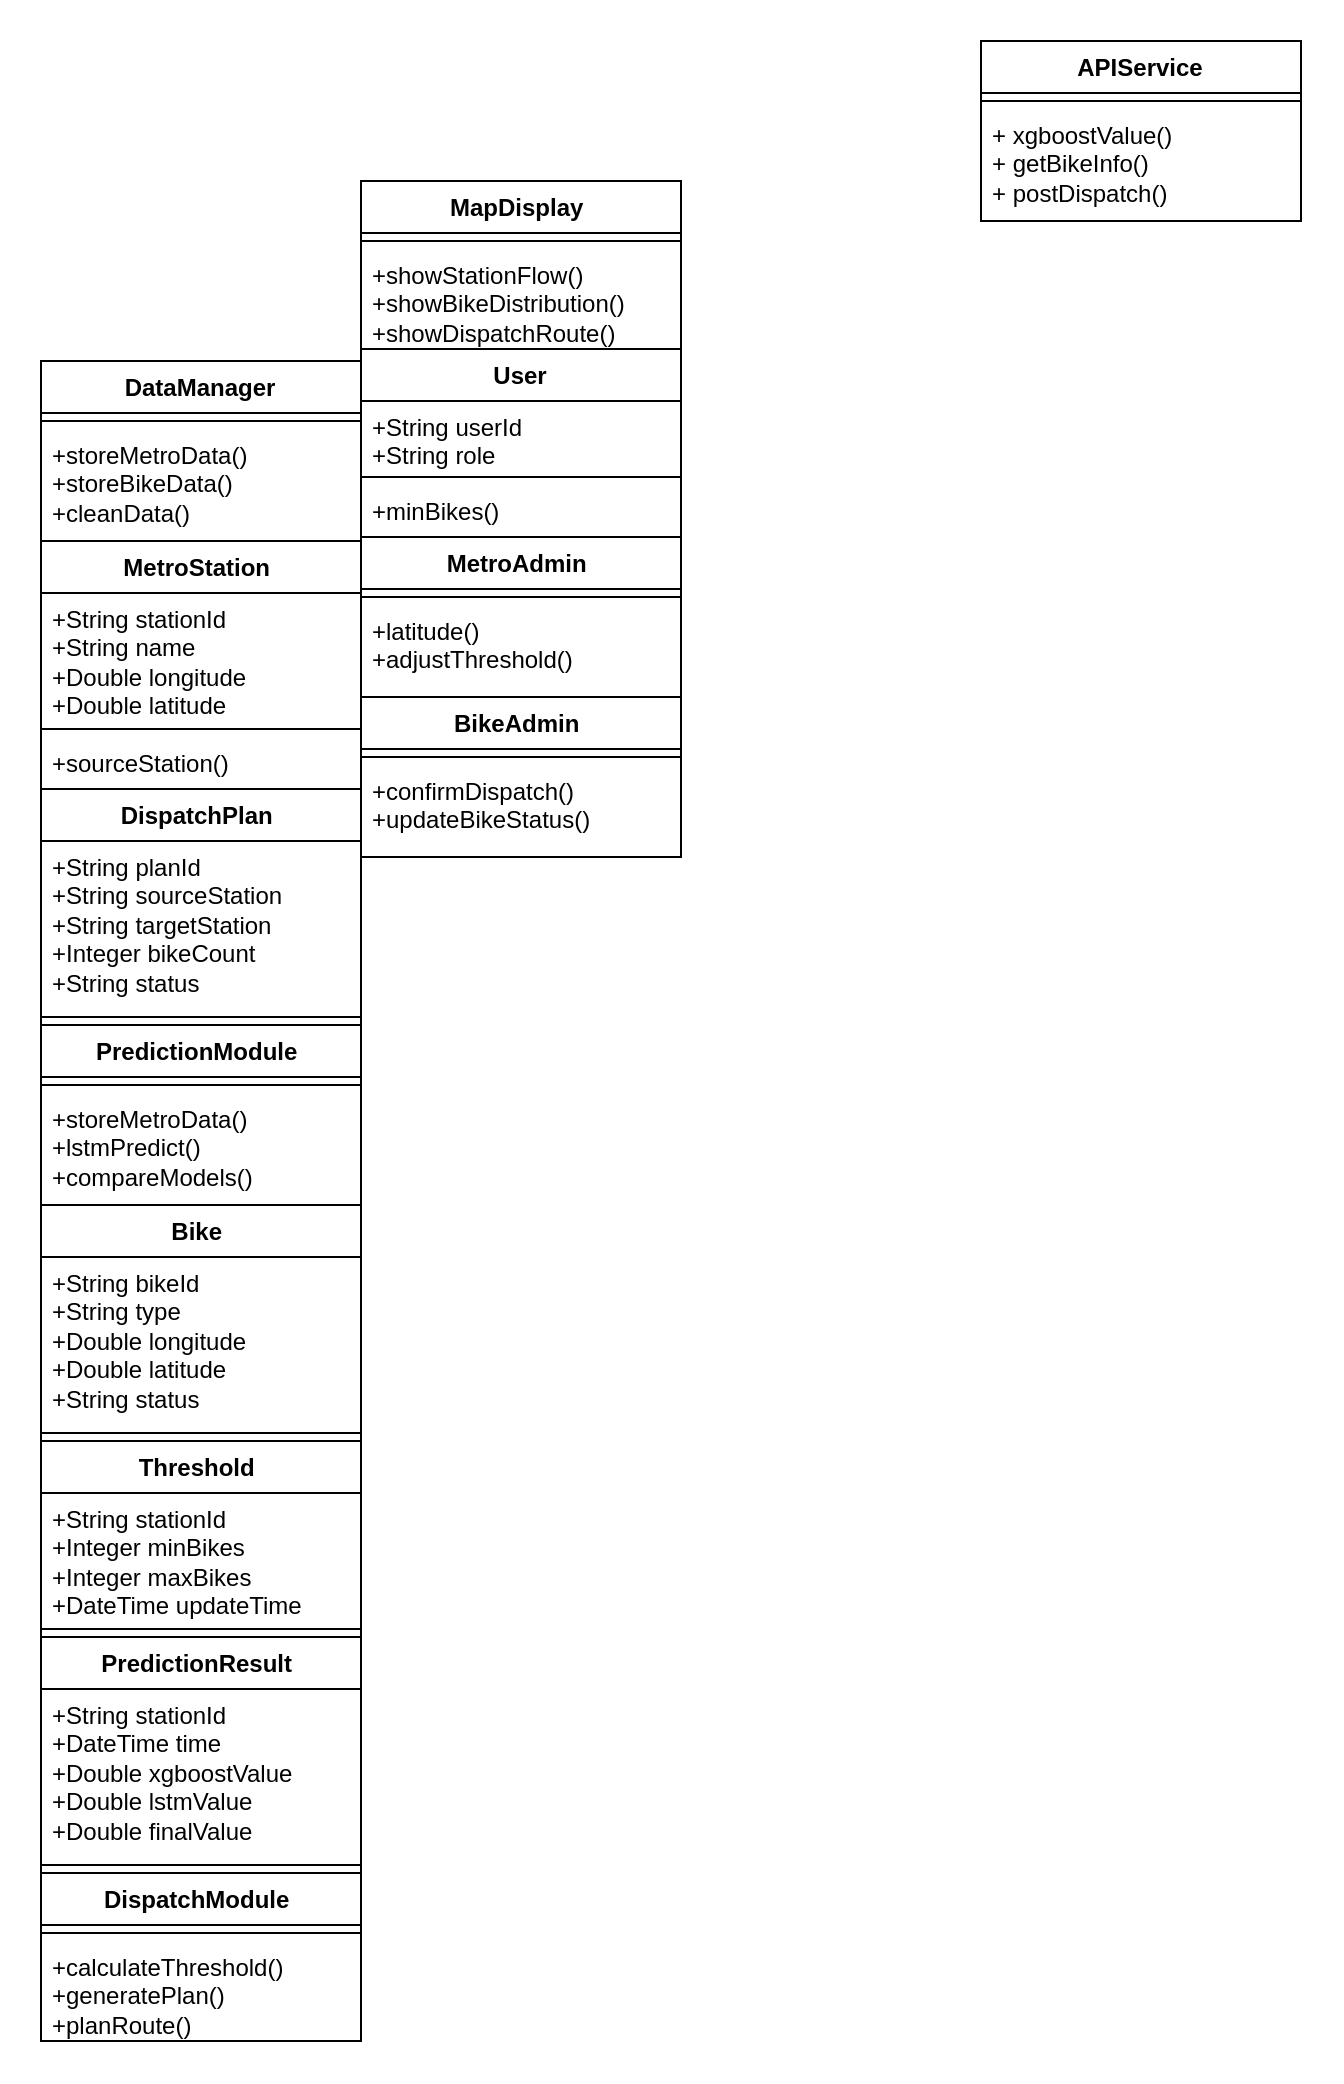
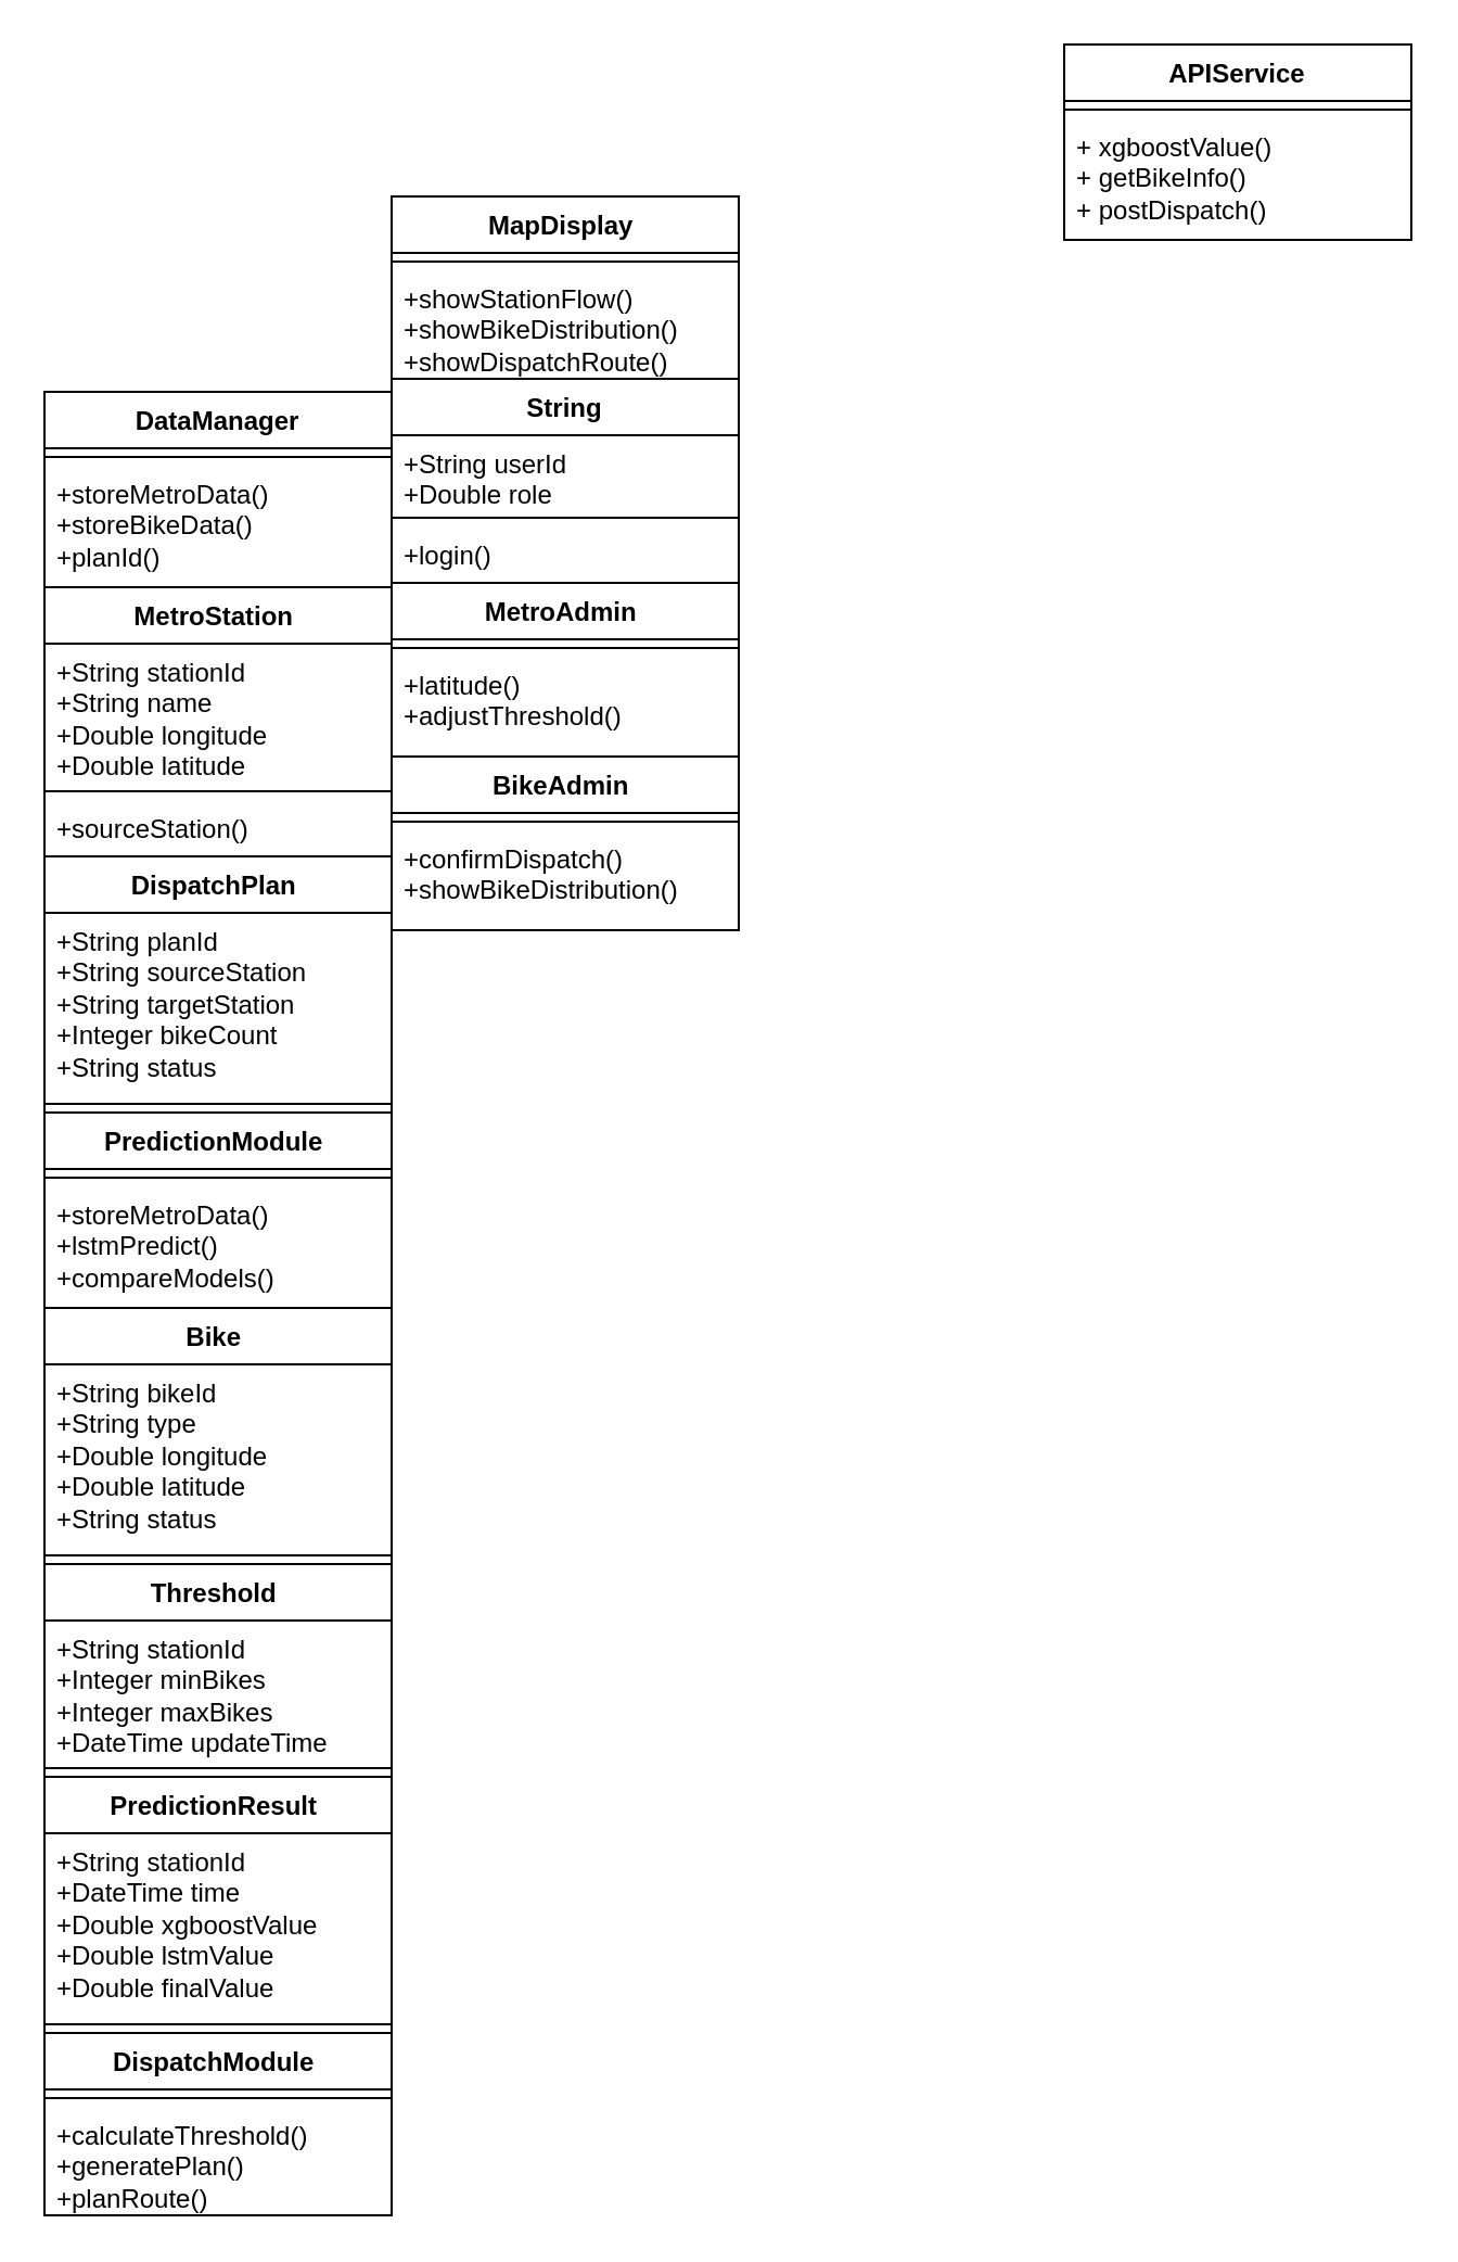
- <mxCell id="33" value="User" style="swimlane;fontStyle=1;align=center;verticalAlign=top;childLayout=stackLayout;horizontal=1;startSize=26;horizontalStack=0;resizeParent=1;resizeParentMax=0;resizeLast=0;collapsible=1;marginBottom=0;whiteSpace=wrap;html=1;" vertex="1" parent="1"><mxGeometry x="180" y="174" width="160" height="254" as="geometry" /></mxCell>
+ <mxCell id="33" value="String" style="swimlane;fontStyle=1;align=center;verticalAlign=top;childLayout=stackLayout;horizontal=1;startSize=26;horizontalStack=0;resizeParent=1;resizeParentMax=0;resizeLast=0;collapsible=1;marginBottom=0;whiteSpace=wrap;html=1;" vertex="1" parent="1"><mxGeometry x="180" y="174" width="160" height="254" as="geometry" /></mxCell>
- <mxCell id="34" value="&lt;div&gt;+String userId&lt;/div&gt;&lt;div&gt;+String role&lt;/div&gt;" style="text;strokeColor=none;fillColor=none;align=left;verticalAlign=top;spacingLeft=4;spacingRight=4;overflow=hidden;rotatable=0;points=[[0,0.5],[1,0.5]];portConstraint=eastwest;whiteSpace=wrap;html=1;" vertex="1" parent="33"><mxGeometry y="26" width="160" height="34" as="geometry" /></mxCell>
+ <mxCell id="34" value="&lt;div&gt;+String userId&lt;/div&gt;&lt;div&gt;+Double role&lt;/div&gt;" style="text;strokeColor=none;fillColor=none;align=left;verticalAlign=top;spacingLeft=4;spacingRight=4;overflow=hidden;rotatable=0;points=[[0,0.5],[1,0.5]];portConstraint=eastwest;whiteSpace=wrap;html=1;" vertex="1" parent="33"><mxGeometry y="26" width="160" height="34" as="geometry" /></mxCell>
- <mxCell id="7" value="&lt;div&gt;+storeMetroData()&lt;/div&gt;&lt;div&gt;+storeBikeData()&lt;/div&gt;&lt;div&gt;&lt;span style=&quot;background-color: transparent; color: light-dark(rgb(0, 0, 0), rgb(255, 255, 255));&quot;&gt;+cleanData()&lt;/span&gt;&lt;/div&gt;" style="text;strokeColor=none;fillColor=none;align=left;verticalAlign=top;spacingLeft=4;spacingRight=4;overflow=hidden;rotatable=0;points=[[0,0.5],[1,0.5]];portConstraint=eastwest;whiteSpace=wrap;html=1;" vertex="1" parent="5"><mxGeometry y="34" width="160" height="56" as="geometry" /></mxCell>
+ <mxCell id="7" value="&lt;div&gt;+storeMetroData()&lt;/div&gt;&lt;div&gt;+storeBikeData()&lt;/div&gt;&lt;div&gt;&lt;span style=&quot;background-color: transparent; color: light-dark(rgb(0, 0, 0), rgb(255, 255, 255));&quot;&gt;+planId()&lt;/span&gt;&lt;/div&gt;" style="text;strokeColor=none;fillColor=none;align=left;verticalAlign=top;spacingLeft=4;spacingRight=4;overflow=hidden;rotatable=0;points=[[0,0.5],[1,0.5]];portConstraint=eastwest;whiteSpace=wrap;html=1;" vertex="1" parent="5"><mxGeometry y="34" width="160" height="56" as="geometry" /></mxCell>
- <mxCell id="36" value="+minBikes()" style="text;strokeColor=none;fillColor=none;align=left;verticalAlign=top;spacingLeft=4;spacingRight=4;overflow=hidden;rotatable=0;points=[[0,0.5],[1,0.5]];portConstraint=eastwest;whiteSpace=wrap;html=1;" vertex="1" parent="33"><mxGeometry y="68" width="160" height="26" as="geometry" /></mxCell>
+ <mxCell id="36" value="+login()" style="text;strokeColor=none;fillColor=none;align=left;verticalAlign=top;spacingLeft=4;spacingRight=4;overflow=hidden;rotatable=0;points=[[0,0.5],[1,0.5]];portConstraint=eastwest;whiteSpace=wrap;html=1;" vertex="1" parent="33"><mxGeometry y="68" width="160" height="26" as="geometry" /></mxCell>
- <mxCell id="42" value="&lt;div&gt;+confirmDispatch()&lt;/div&gt;&lt;div&gt;+updateBikeStatus()&lt;/div&gt;" style="text;strokeColor=none;fillColor=none;align=left;verticalAlign=top;spacingLeft=4;spacingRight=4;overflow=hidden;rotatable=0;points=[[0,0.5],[1,0.5]];portConstraint=eastwest;whiteSpace=wrap;html=1;" vertex="1" parent="40"><mxGeometry y="34" width="160" height="46" as="geometry" /></mxCell>
+ <mxCell id="42" value="&lt;div&gt;+confirmDispatch()&lt;/div&gt;&lt;div&gt;+showBikeDistribution()&lt;/div&gt;" style="text;strokeColor=none;fillColor=none;align=left;verticalAlign=top;spacingLeft=4;spacingRight=4;overflow=hidden;rotatable=0;points=[[0,0.5],[1,0.5]];portConstraint=eastwest;whiteSpace=wrap;html=1;" vertex="1" parent="40"><mxGeometry y="34" width="160" height="46" as="geometry" /></mxCell>
